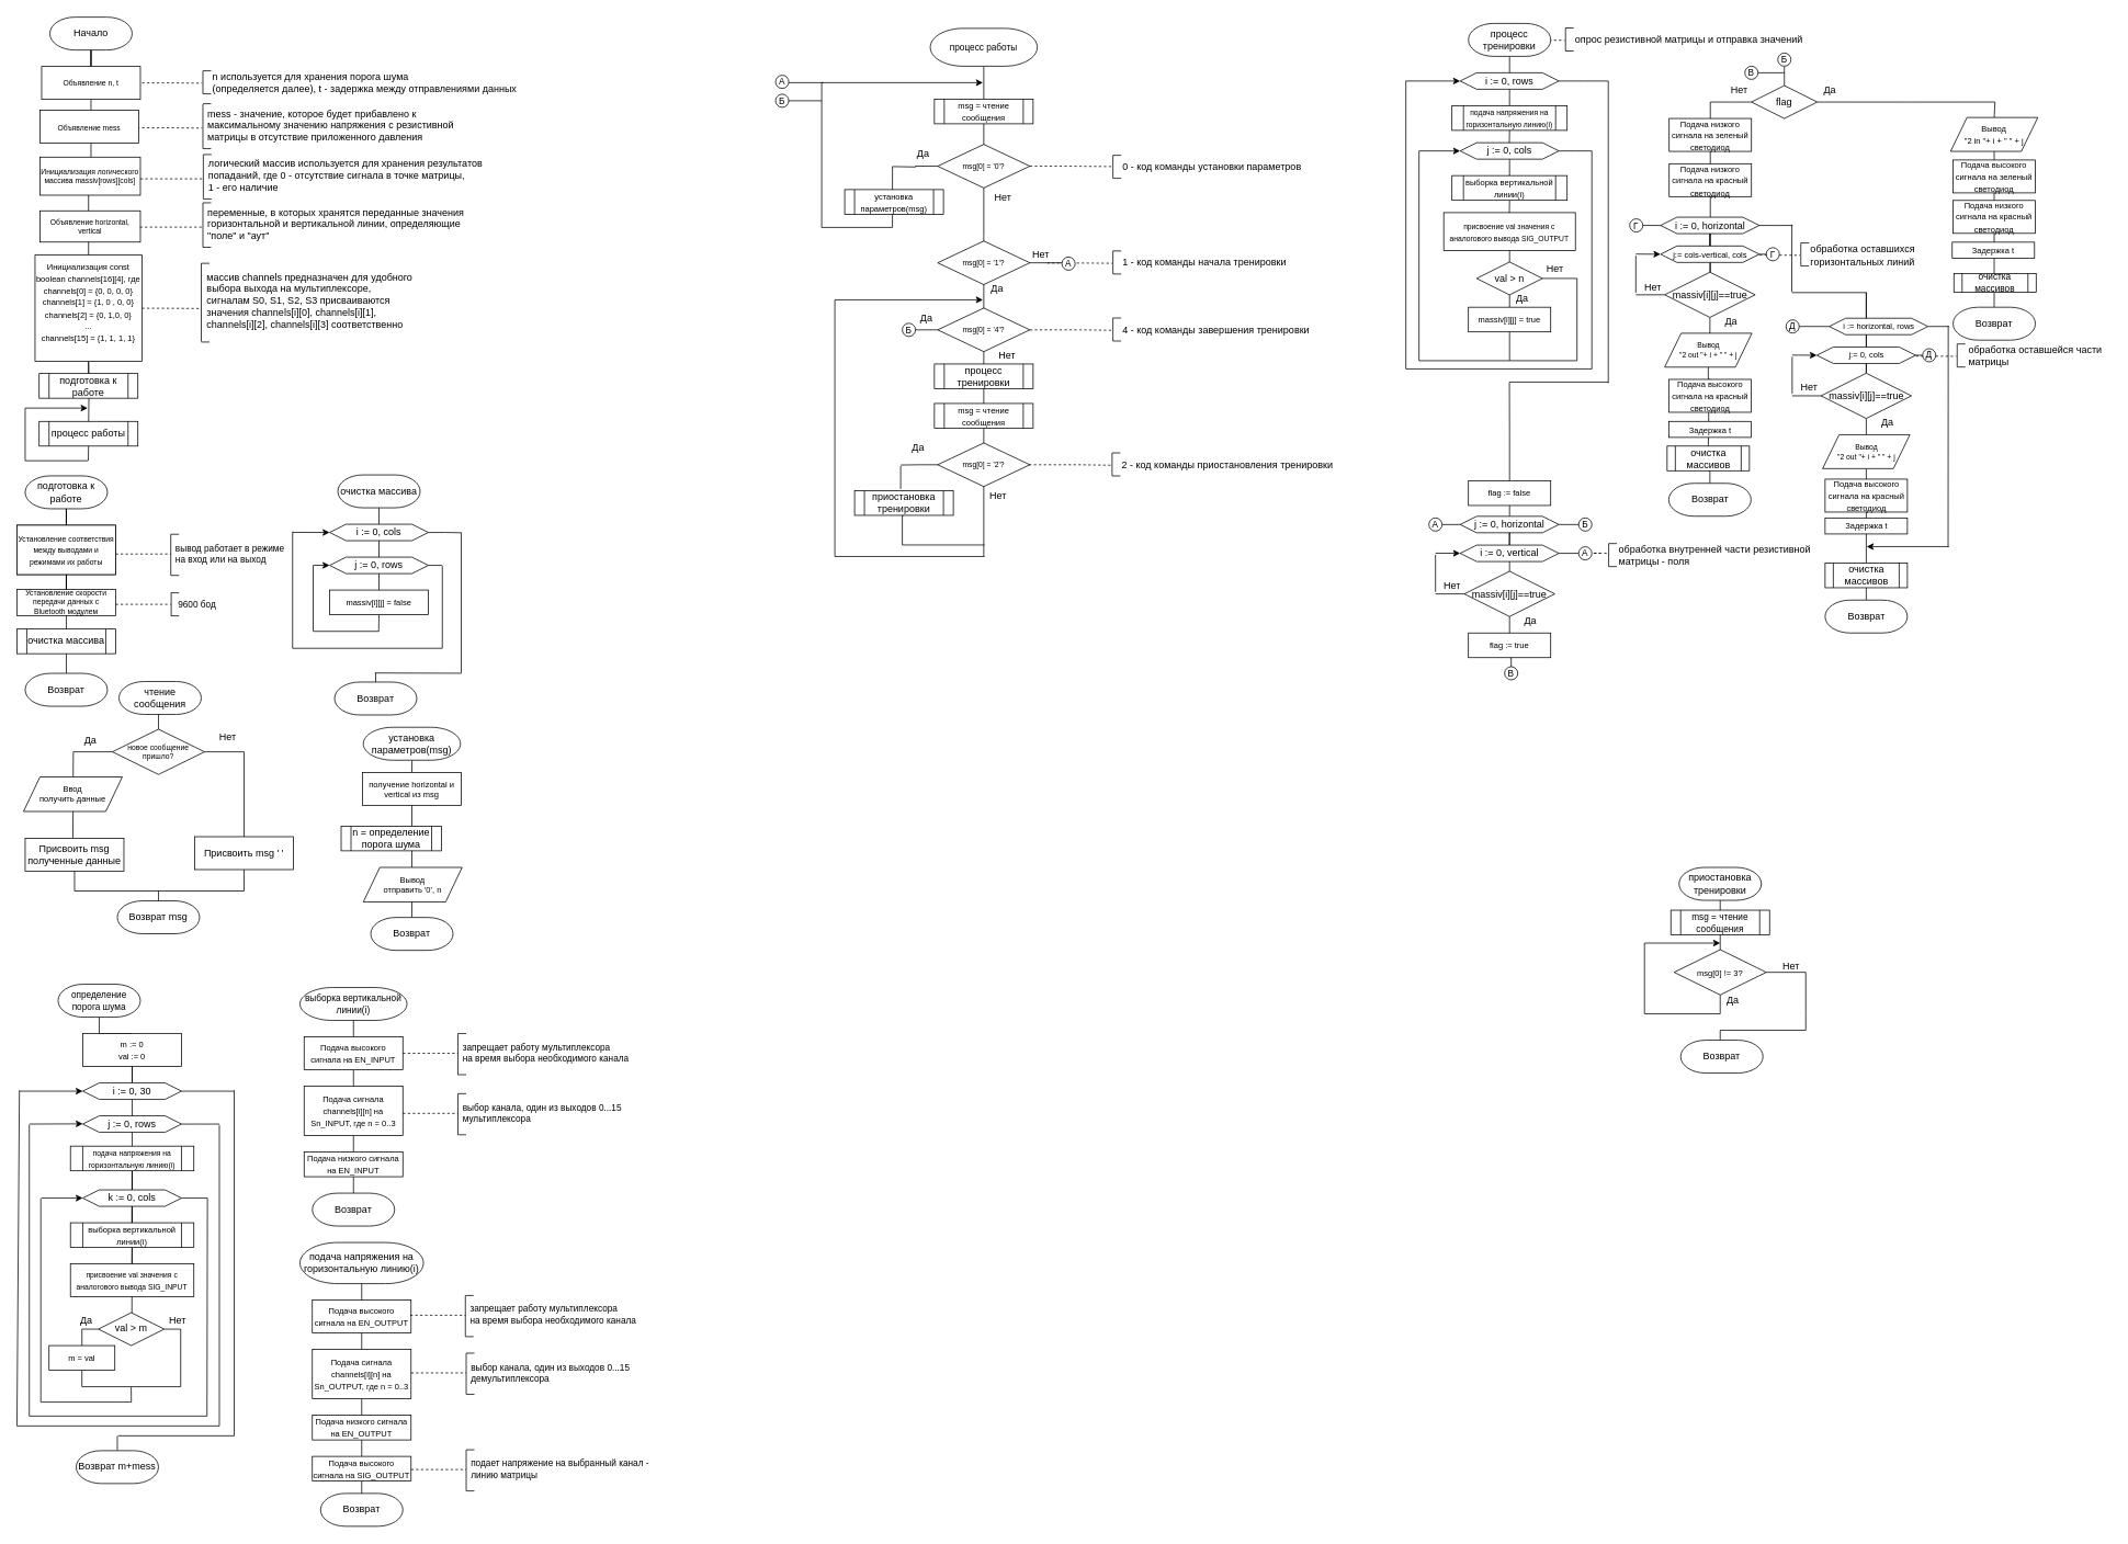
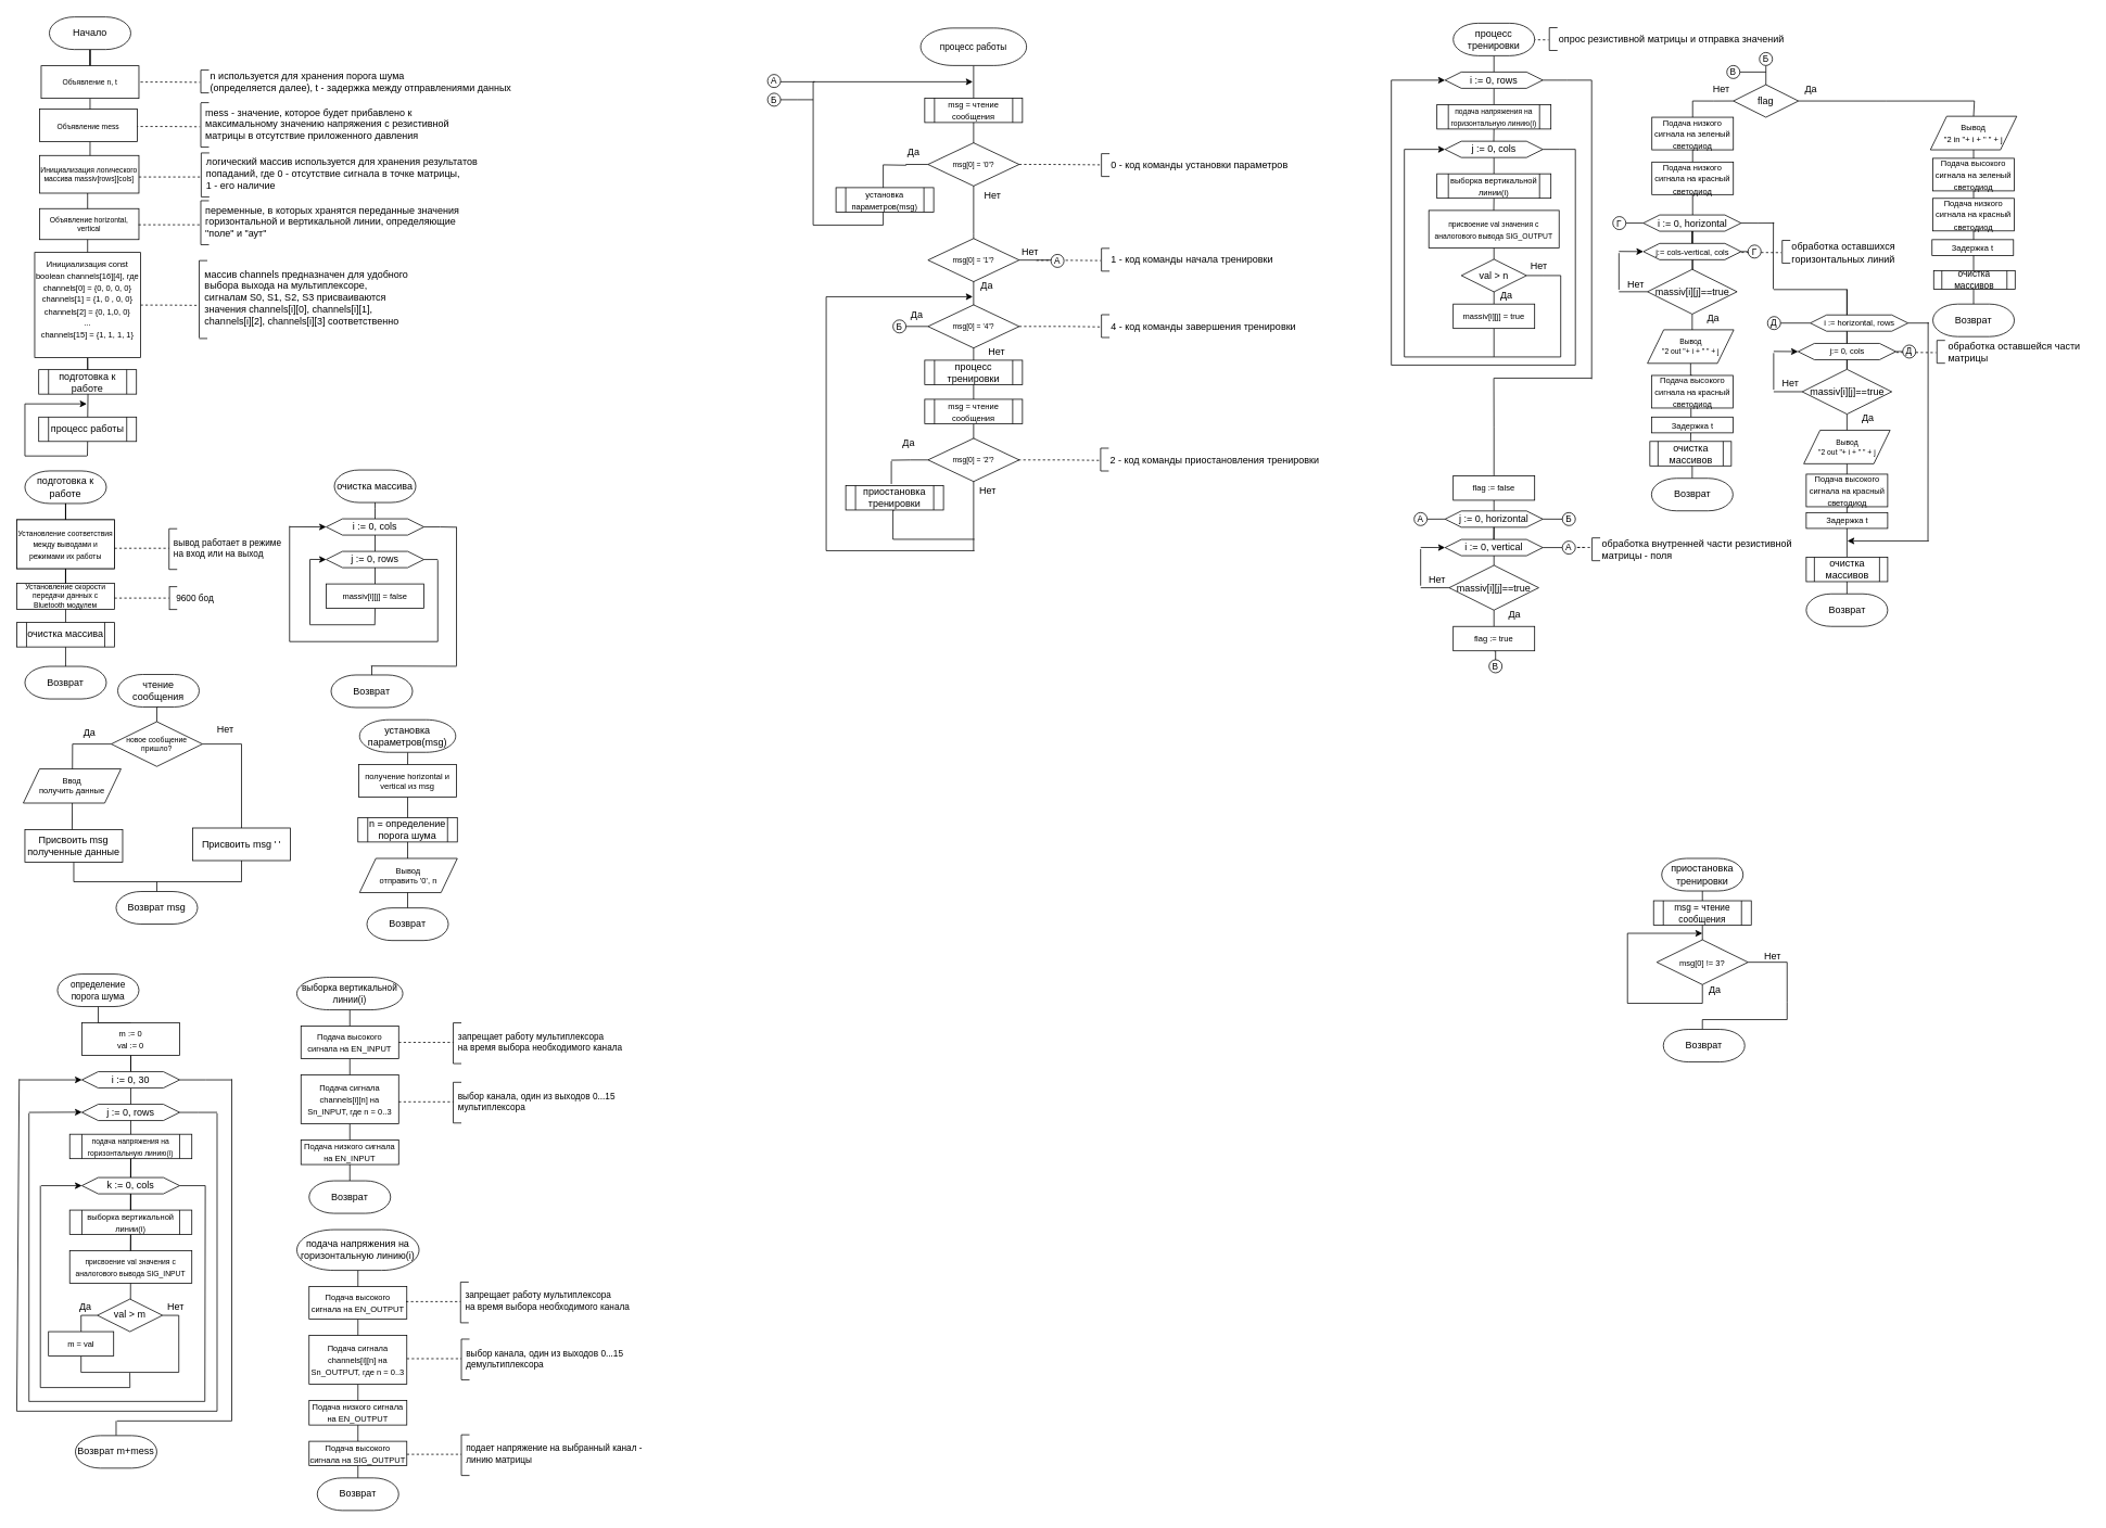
- <mxCell id="400" value="n = определение порога шума" style="shape=process;whiteSpace=wrap;html=1;backgroundOutline=1;strokeWidth=1;" parent="1" vertex="1"><mxGeometry x="414" y="1003.83" width="122" height="30" as="geometry" /></mxCell>
+ <mxCell id="400" value="n = определение порога шума" style="shape=process;whiteSpace=wrap;html=1;backgroundOutline=1;strokeWidth=1;" parent="1" vertex="1"><mxGeometry x="439" y="1003.83" width="122" height="30" as="geometry" /></mxCell>
